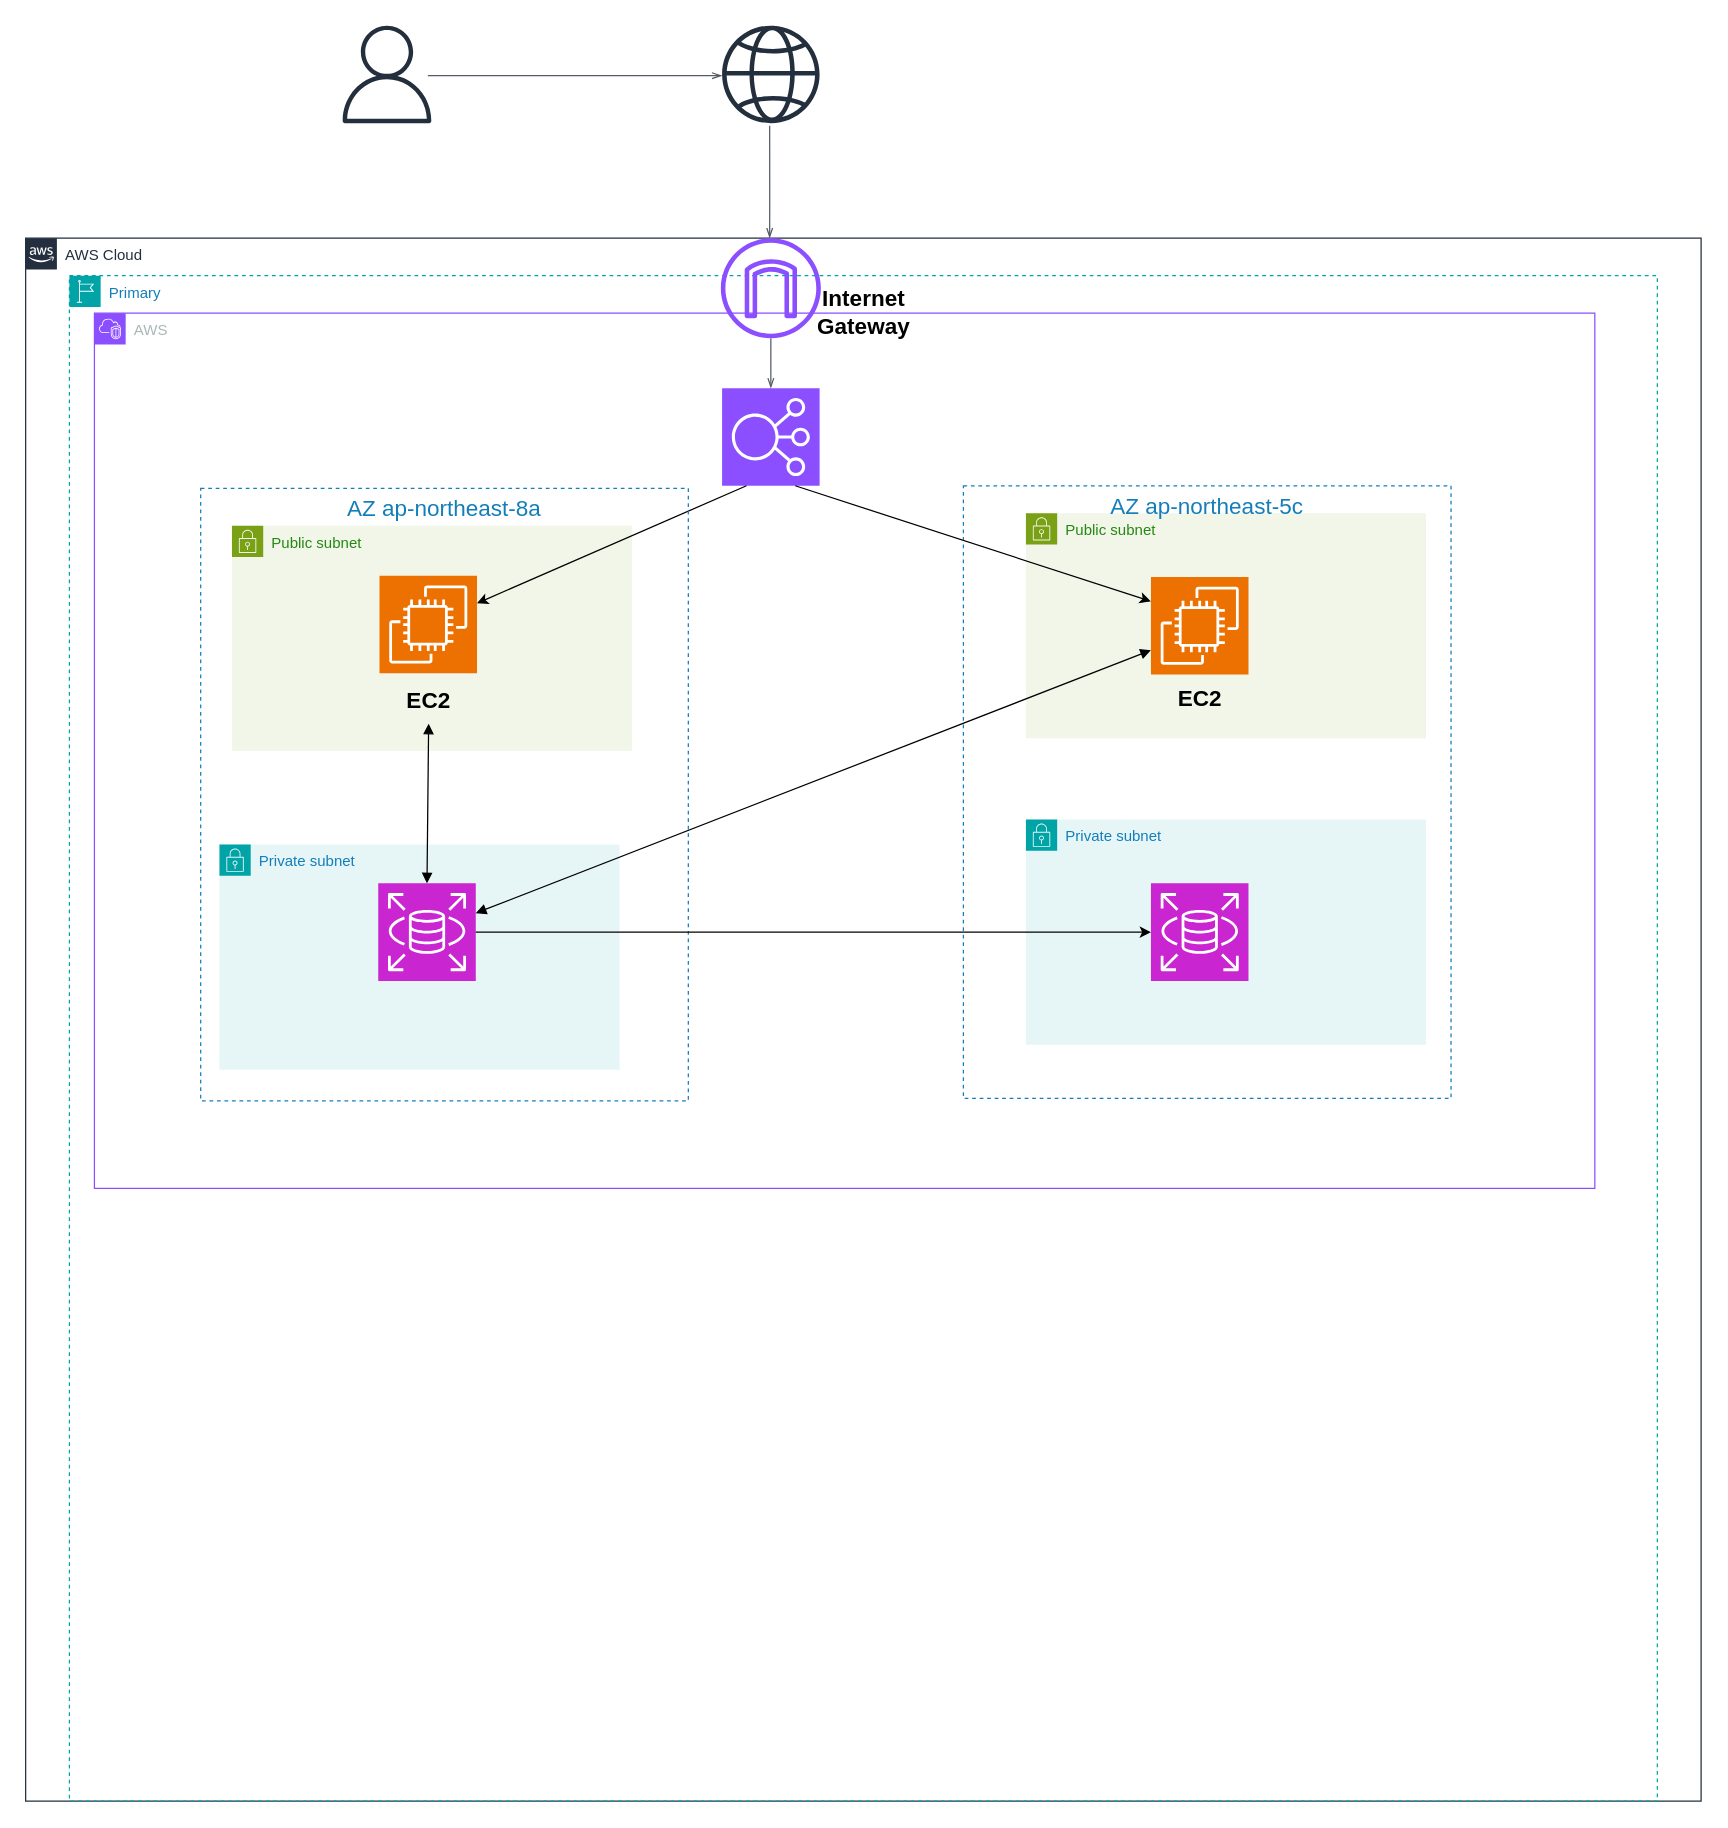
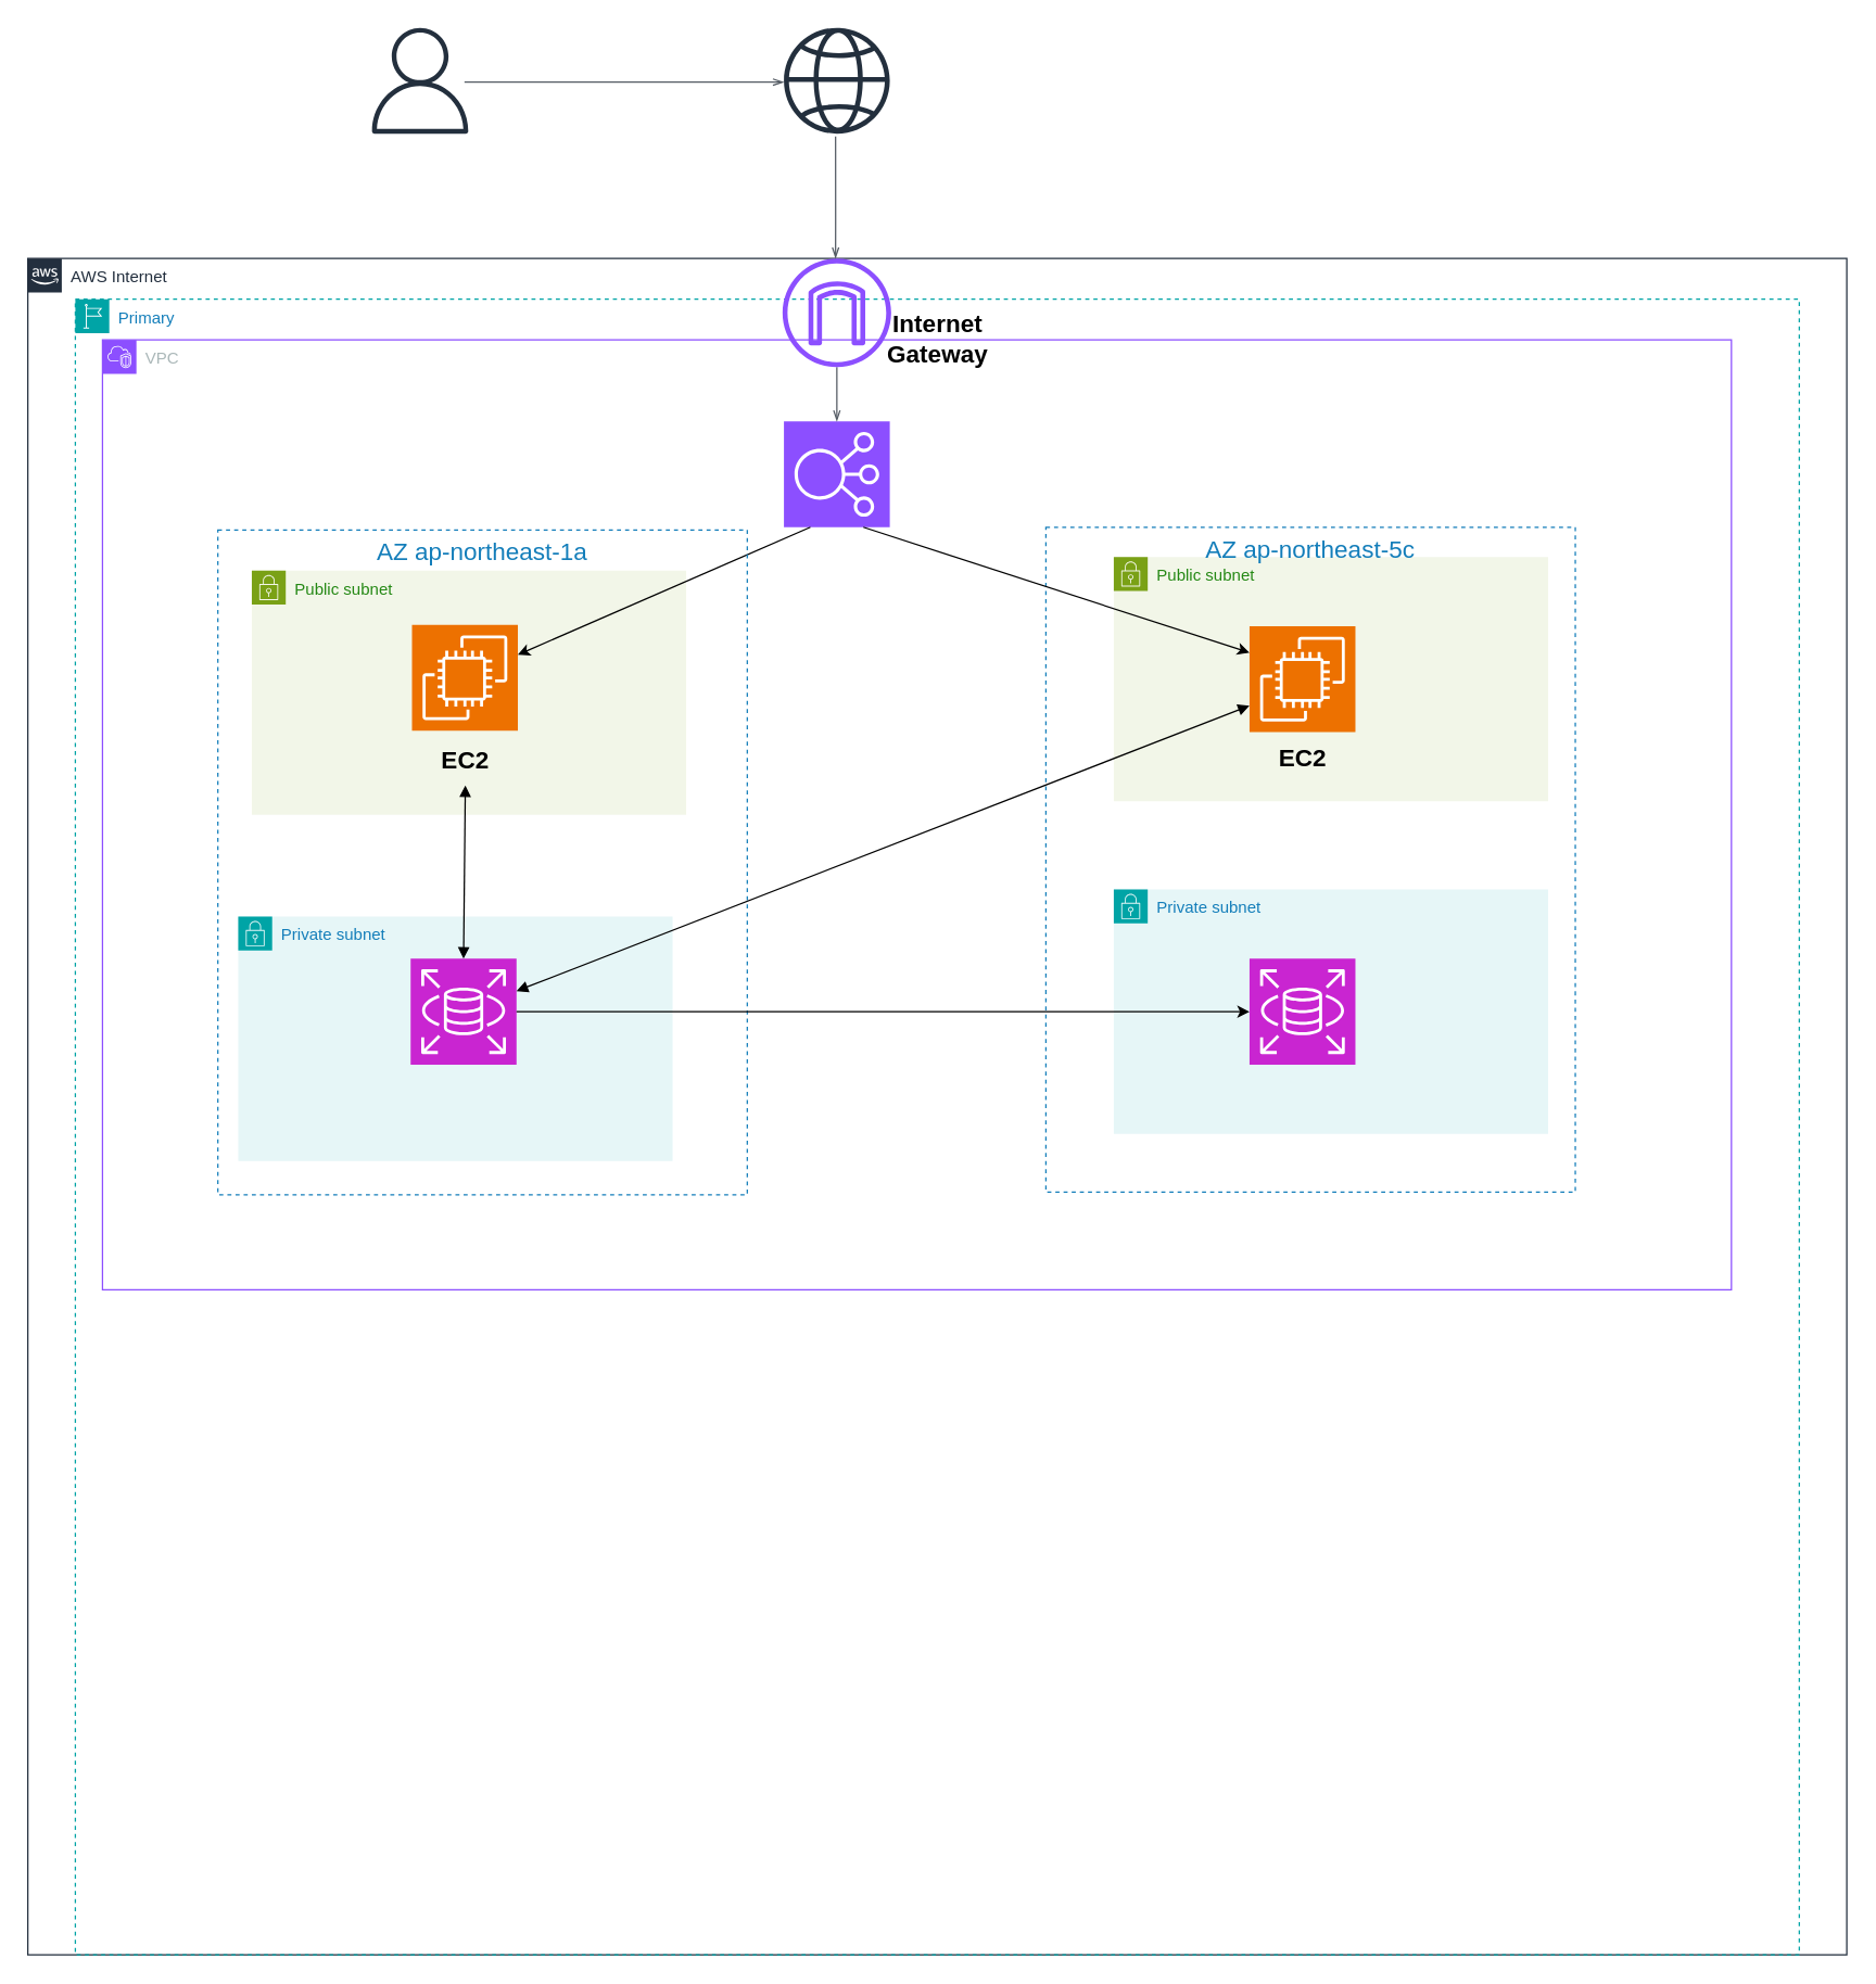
- <mxCell id="2" value="AWS Cloud" style="points=[[0,0],[0.25,0],[0.5,0],[0.75,0],[1,0],[1,0.25],[1,0.5],[1,0.75],[1,1],[0.75,1],[0.5,1],[0.25,1],[0,1],[0,0.75],[0,0.5],[0,0.25]];outlineConnect=0;gradientColor=none;html=1;whiteSpace=wrap;fontSize=12;fontStyle=0;container=1;pointerEvents=0;collapsible=0;recursiveResize=0;shape=mxgraph.aws4.group;grIcon=mxgraph.aws4.group_aws_cloud_alt;strokeColor=#232F3E;fillColor=none;verticalAlign=top;align=left;spacingLeft=30;fontColor=#232F3E;dashed=0;" parent="1" vertex="1"><mxGeometry x="20" y="190" width="1340" height="1250" as="geometry" /></mxCell>
+ <mxCell id="2" value="AWS Internet" style="points=[[0,0],[0.25,0],[0.5,0],[0.75,0],[1,0],[1,0.25],[1,0.5],[1,0.75],[1,1],[0.75,1],[0.5,1],[0.25,1],[0,1],[0,0.75],[0,0.5],[0,0.25]];outlineConnect=0;gradientColor=none;html=1;whiteSpace=wrap;fontSize=12;fontStyle=0;container=1;pointerEvents=0;collapsible=0;recursiveResize=0;shape=mxgraph.aws4.group;grIcon=mxgraph.aws4.group_aws_cloud_alt;strokeColor=#232F3E;fillColor=none;verticalAlign=top;align=left;spacingLeft=30;fontColor=#232F3E;dashed=0;" parent="1" vertex="1"><mxGeometry x="20" y="190" width="1340" height="1250" as="geometry" /></mxCell>
- <mxCell id="5" value="AWS" style="points=[[0,0],[0.25,0],[0.5,0],[0.75,0],[1,0],[1,0.25],[1,0.5],[1,0.75],[1,1],[0.75,1],[0.5,1],[0.25,1],[0,1],[0,0.75],[0,0.5],[0,0.25]];outlineConnect=0;gradientColor=none;html=1;whiteSpace=wrap;fontSize=12;fontStyle=0;container=1;pointerEvents=0;collapsible=0;recursiveResize=0;shape=mxgraph.aws4.group;grIcon=mxgraph.aws4.group_vpc2;strokeColor=#8C4FFF;fillColor=none;verticalAlign=top;align=left;spacingLeft=30;fontColor=#AAB7B8;dashed=0;" parent="3" vertex="1"><mxGeometry x="20" y="30" width="1200" height="700" as="geometry" /></mxCell>
+ <mxCell id="5" value="VPC" style="points=[[0,0],[0.25,0],[0.5,0],[0.75,0],[1,0],[1,0.25],[1,0.5],[1,0.75],[1,1],[0.75,1],[0.5,1],[0.25,1],[0,1],[0,0.75],[0,0.5],[0,0.25]];outlineConnect=0;gradientColor=none;html=1;whiteSpace=wrap;fontSize=12;fontStyle=0;container=1;pointerEvents=0;collapsible=0;recursiveResize=0;shape=mxgraph.aws4.group;grIcon=mxgraph.aws4.group_vpc2;strokeColor=#8C4FFF;fillColor=none;verticalAlign=top;align=left;spacingLeft=30;fontColor=#AAB7B8;dashed=0;" parent="3" vertex="1"><mxGeometry x="20" y="30" width="1200" height="700" as="geometry" /></mxCell>
- <mxCell id="18" value="&lt;font style=&quot;font-size: 18px;&quot;&gt;AZ ap-northeast-8a&lt;/font&gt;" style="fillColor=none;strokeColor=#147EBA;dashed=1;verticalAlign=top;fontStyle=0;fontColor=#147EBA;whiteSpace=wrap;html=1;" vertex="1" parent="5"><mxGeometry x="85" y="140" width="390" height="490" as="geometry" /></mxCell>
+ <mxCell id="18" value="&lt;font style=&quot;font-size: 18px;&quot;&gt;AZ ap-northeast-1a&lt;/font&gt;" style="fillColor=none;strokeColor=#147EBA;dashed=1;verticalAlign=top;fontStyle=0;fontColor=#147EBA;whiteSpace=wrap;html=1;" vertex="1" parent="5"><mxGeometry x="85" y="140" width="390" height="490" as="geometry" /></mxCell>
